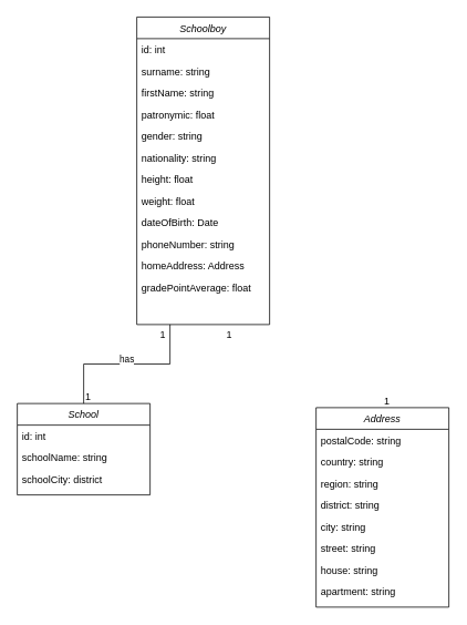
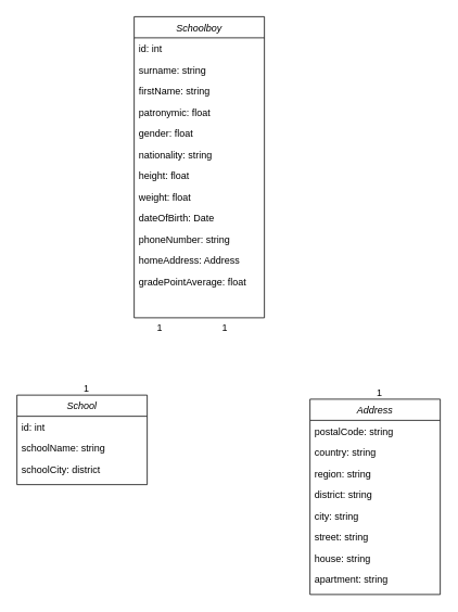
- <mxCell id="7" value="gender: string" style="text;align=left;verticalAlign=top;spacingLeft=4;spacingRight=4;overflow=hidden;rotatable=0;points=[[0,0.5],[1,0.5]];portConstraint=eastwest;rounded=0;shadow=0;html=0;" vertex="1" parent="2"><mxGeometry y="130" width="160" height="26" as="geometry" /></mxCell>
+ <mxCell id="7" value="gender: float" style="text;align=left;verticalAlign=top;spacingLeft=4;spacingRight=4;overflow=hidden;rotatable=0;points=[[0,0.5],[1,0.5]];portConstraint=eastwest;rounded=0;shadow=0;html=0;" vertex="1" parent="2"><mxGeometry y="130" width="160" height="26" as="geometry" /></mxCell>
- <mxCell id="28" value="has" style="endArrow=none;html=1;endSize=12;startArrow=none;startSize=14;startFill=0;edgeStyle=orthogonalEdgeStyle;align=center;verticalAlign=bottom;endFill=0;rounded=0;exitX=0.25;exitY=1;exitDx=0;exitDy=0;entryX=0.5;entryY=0;entryDx=0;entryDy=0;" edge="1" parent="1" source="2" target="12"><mxGeometry y="3" relative="1" as="geometry"><mxPoint x="170" y="450" as="sourcePoint" /><mxPoint x="250" y="510" as="targetPoint" /></mxGeometry></mxCell>
